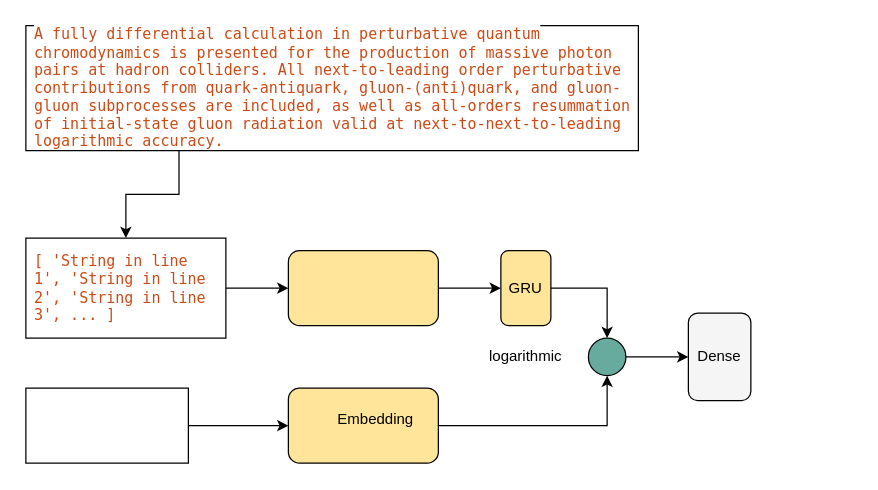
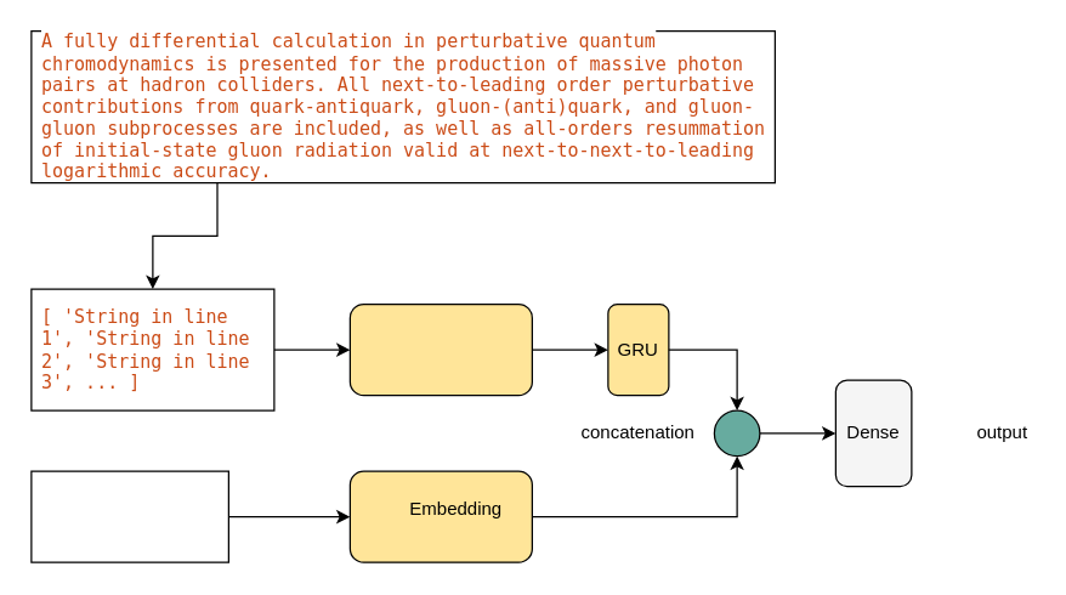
- <mxCell id="17" value="logarithmic" style="text;html=1;strokeColor=none;fillColor=none;align=center;verticalAlign=middle;whiteSpace=wrap;rounded=0;" vertex="1" parent="1"><mxGeometry x="365" y="275" width="110" height="20" as="geometry" /></mxCell>
+ <mxCell id="17" value="concatenation" style="text;html=1;strokeColor=none;fillColor=none;align=center;verticalAlign=middle;whiteSpace=wrap;rounded=0;" vertex="1" parent="1"><mxGeometry x="365" y="275" width="110" height="20" as="geometry" /></mxCell>
+ <mxCell id="22" value="output" style="text;html=1;strokeColor=none;fillColor=none;align=center;verticalAlign=middle;whiteSpace=wrap;rounded=0;" vertex="1" parent="1"><mxGeometry x="640" y="275" width="40" height="20" as="geometry" /></mxCell>
